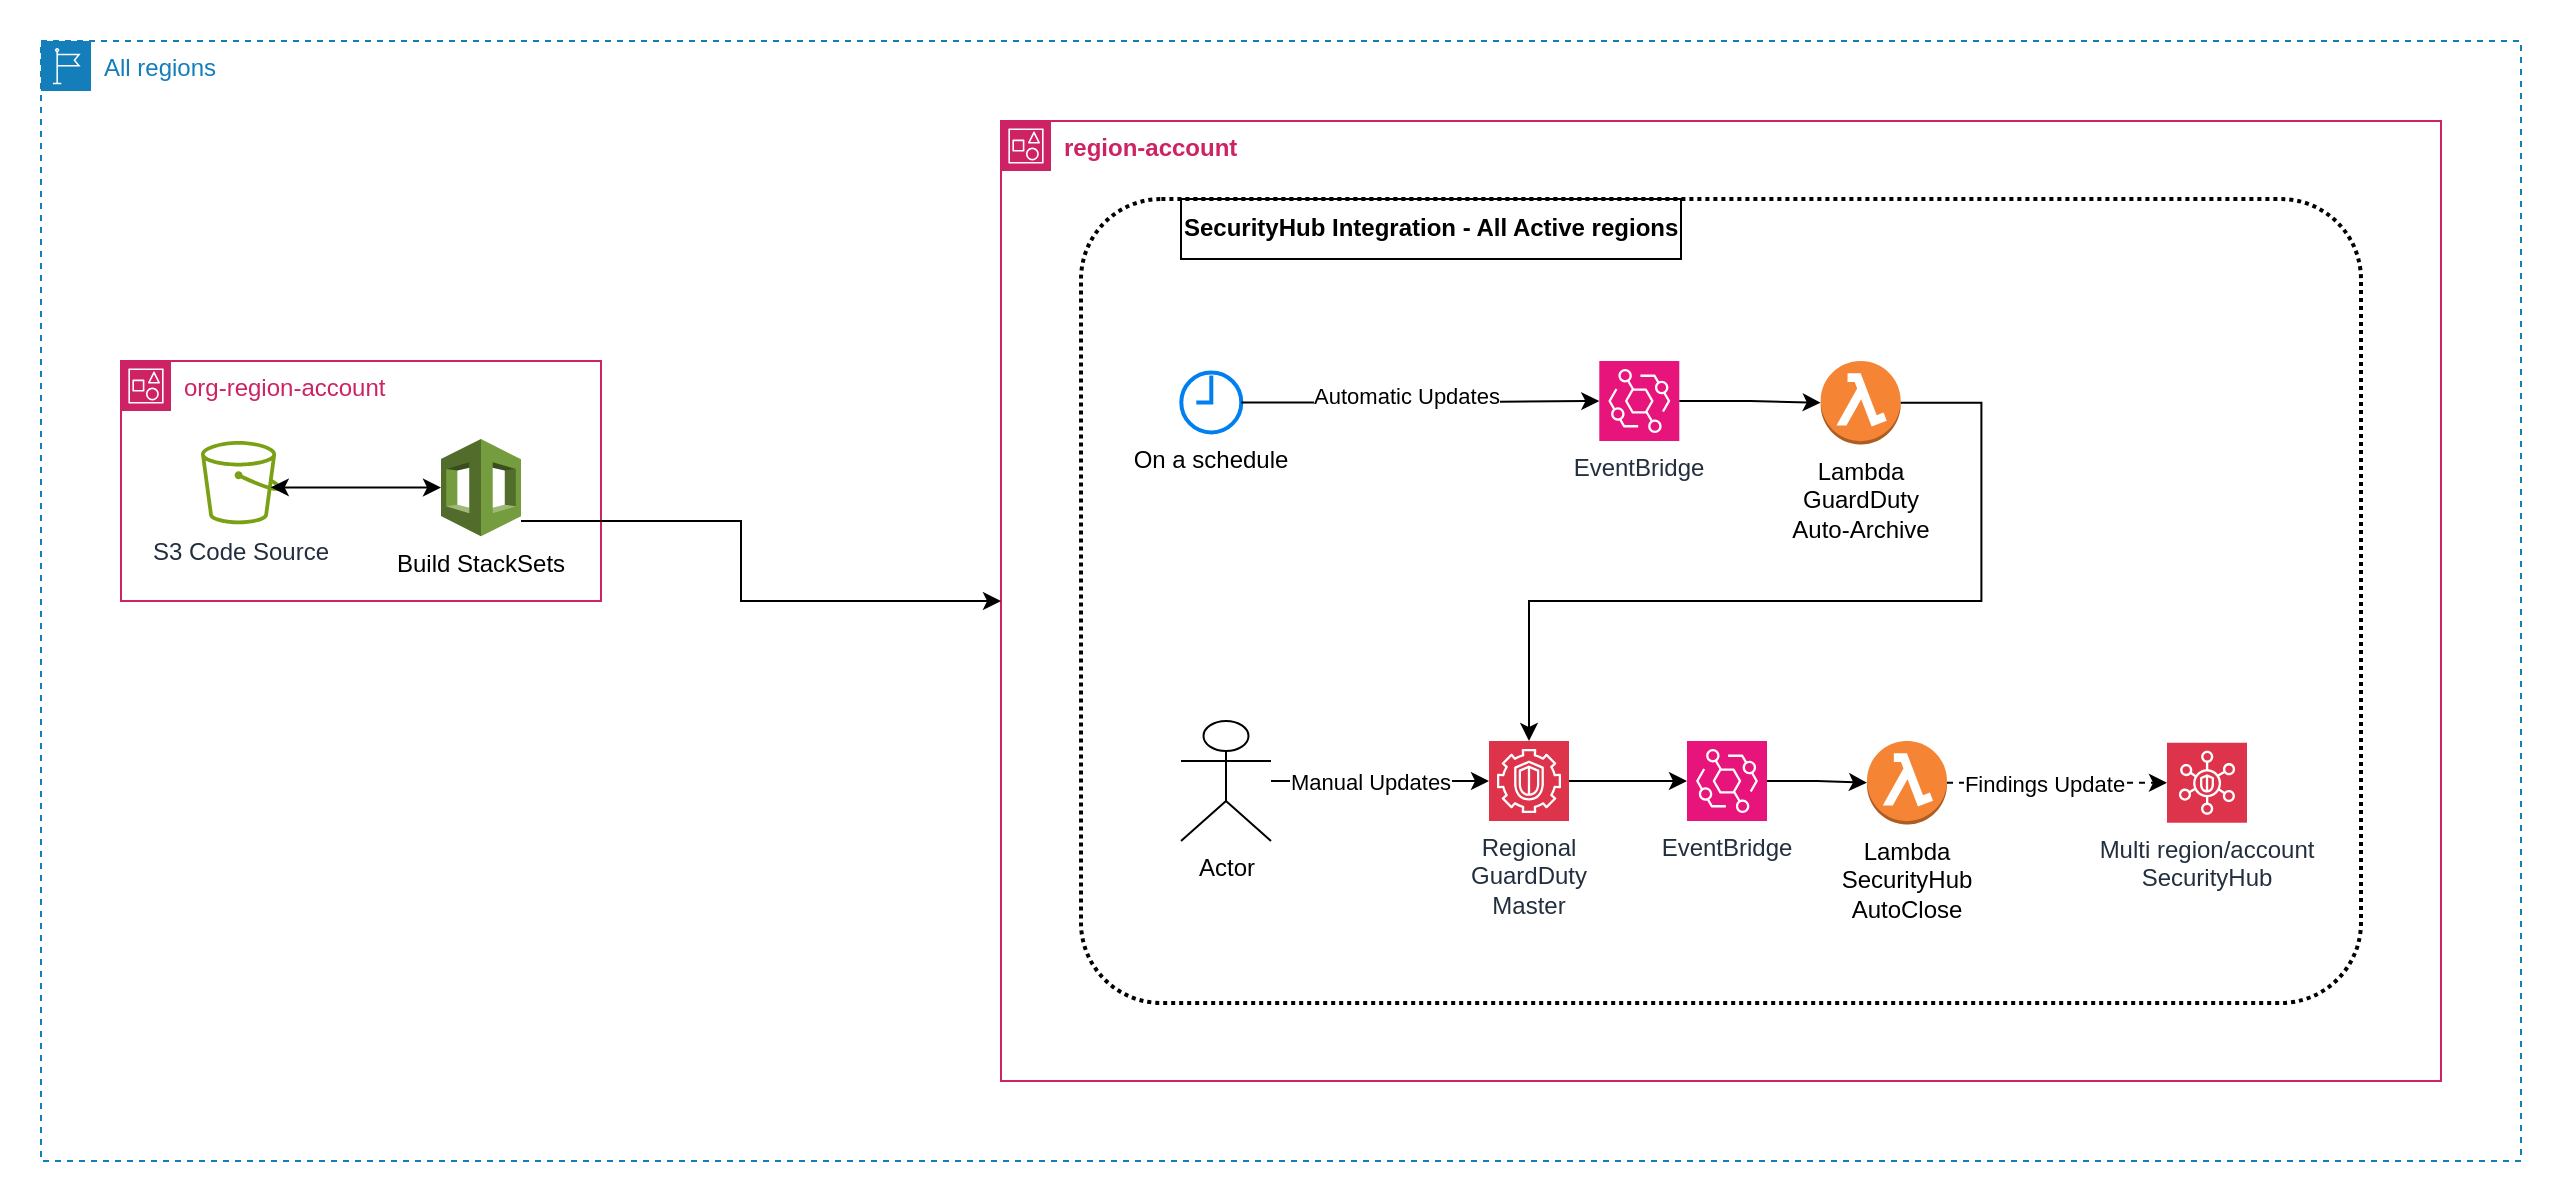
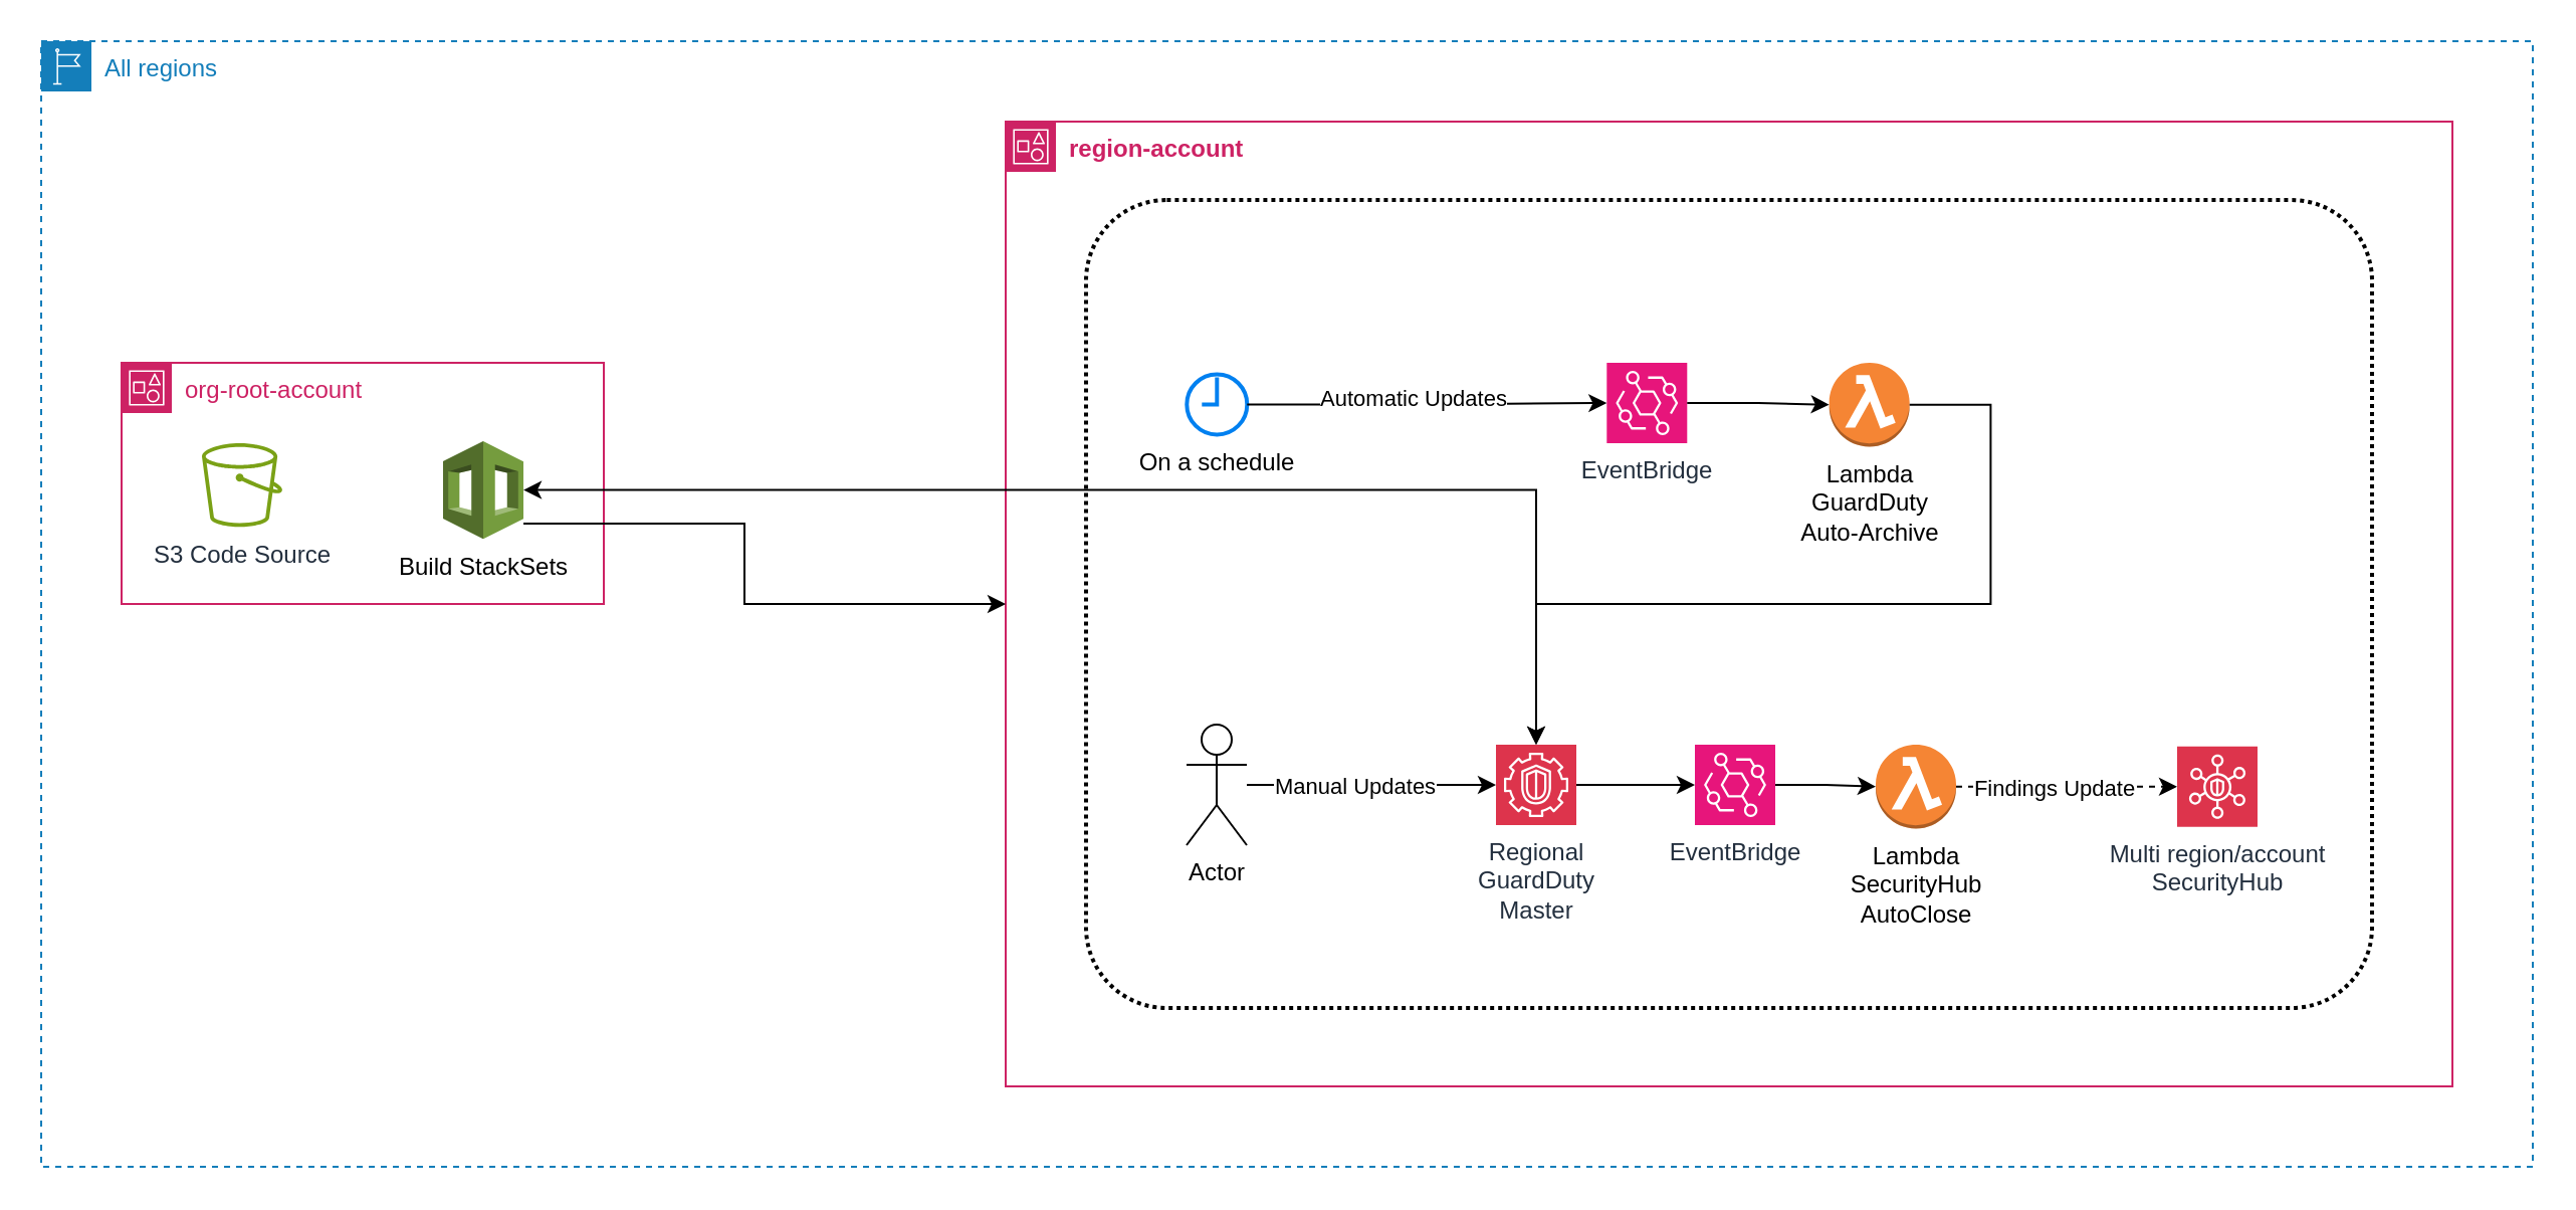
- <mxCell id="23" value="SecurityHub Integration - All Active regions" style="text;html=1;align=left;verticalAlign=middle;resizable=0;points=[];autosize=1;strokeColor=default;fillColor=none;fontStyle=1" parent="3" vertex="1"><mxGeometry x="90" y="39" width="250" height="30" as="geometry" /></mxCell>
- <mxCell id="24" value="org-region-account" style="points=[[0,0],[0.25,0],[0.5,0],[0.75,0],[1,0],[1,0.25],[1,0.5],[1,0.75],[1,1],[0.75,1],[0.5,1],[0.25,1],[0,1],[0,0.75],[0,0.5],[0,0.25]];outlineConnect=0;gradientColor=none;html=1;whiteSpace=wrap;fontSize=12;fontStyle=0;container=1;pointerEvents=0;collapsible=0;recursiveResize=0;shape=mxgraph.aws4.group;grIcon=mxgraph.aws4.group_account;strokeColor=#CD2264;fillColor=none;verticalAlign=top;align=left;spacingLeft=30;fontColor=#CD2264;dashed=0;" parent="2" vertex="1"><mxGeometry x="40" y="160" width="240" height="120" as="geometry" /></mxCell>
+ <mxCell id="24" value="org-root-account" style="points=[[0,0],[0.25,0],[0.5,0],[0.75,0],[1,0],[1,0.25],[1,0.5],[1,0.75],[1,1],[0.75,1],[0.5,1],[0.25,1],[0,1],[0,0.75],[0,0.5],[0,0.25]];outlineConnect=0;gradientColor=none;html=1;whiteSpace=wrap;fontSize=12;fontStyle=0;container=1;pointerEvents=0;collapsible=0;recursiveResize=0;shape=mxgraph.aws4.group;grIcon=mxgraph.aws4.group_account;strokeColor=#CD2264;fillColor=none;verticalAlign=top;align=left;spacingLeft=30;fontColor=#CD2264;dashed=0;" parent="2" vertex="1"><mxGeometry x="40" y="160" width="240" height="120" as="geometry" /></mxCell>
- <mxCell id="27" style="edgeStyle=orthogonalEdgeStyle;rounded=0;orthogonalLoop=1;jettySize=auto;html=1;entryX=0.872;entryY=0.557;entryDx=0;entryDy=0;entryPerimeter=0;startArrow=classic;startFill=1;" parent="24" source="26" target="25" edge="1"><mxGeometry relative="1" as="geometry" /></mxCell>
+ <mxCell id="27" style="edgeStyle=orthogonalEdgeStyle;rounded=0;orthogonalLoop=1;jettySize=auto;html=1;startArrow=classic;startFill=1;" parent="24" source="26" target="11" edge="1"><mxGeometry relative="1" as="geometry" /></mxCell>
- <mxCell id="12" value="Actor" style="shape=umlActor;verticalLabelPosition=bottom;verticalAlign=top;html=1;outlineConnect=0;" parent="3" vertex="1"><mxGeometry x="90" y="300" width="45" height="60" as="geometry" /></mxCell>
+ <mxCell id="12" value="Actor" style="shape=umlActor;verticalLabelPosition=bottom;verticalAlign=top;html=1;outlineConnect=0;" parent="3" vertex="1"><mxGeometry x="90" y="300" width="30" height="60" as="geometry" /></mxCell>
